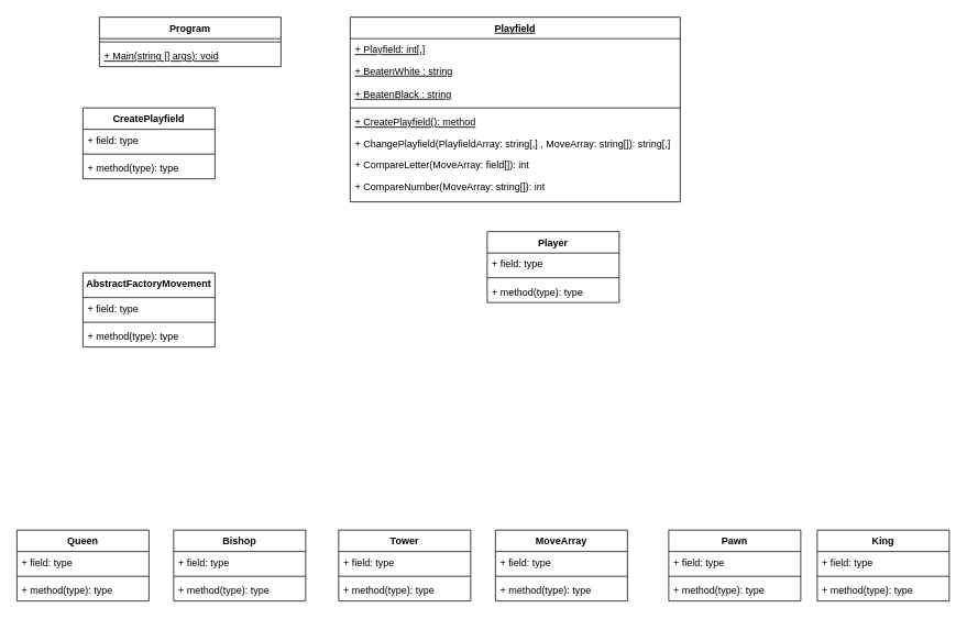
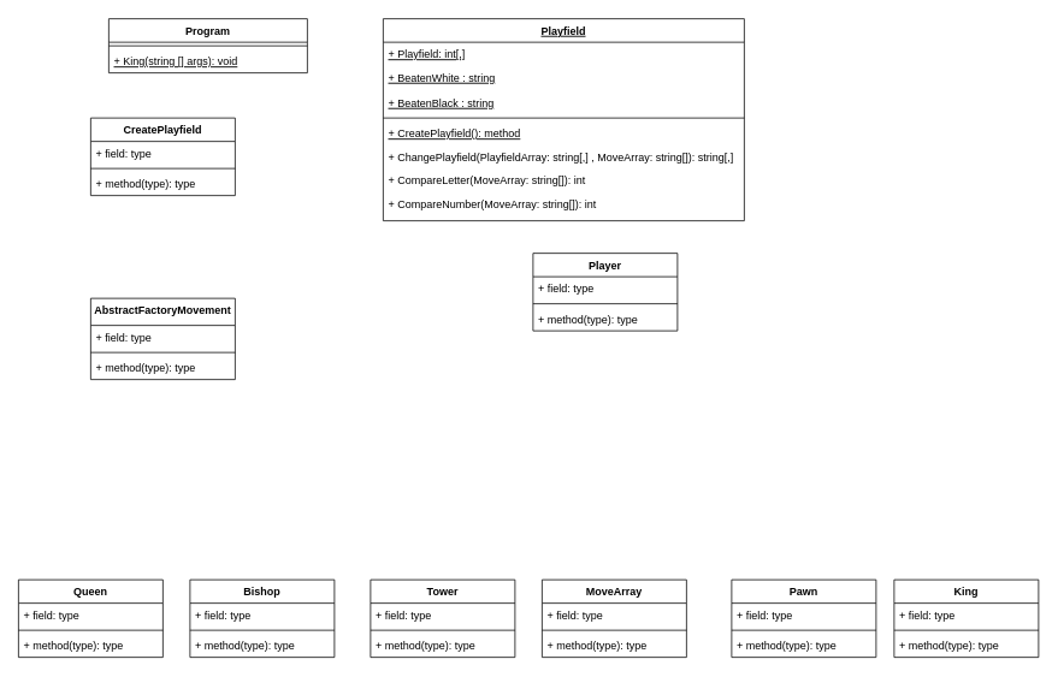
- <mxCell id="4" value="+ Main(string [] args): void" style="text;strokeColor=none;fillColor=none;align=left;verticalAlign=top;spacingLeft=4;spacingRight=4;overflow=hidden;rotatable=0;points=[[0,0.5],[1,0.5]];portConstraint=eastwest;fontStyle=4" parent="2" vertex="1"><mxGeometry y="34" width="220" height="26" as="geometry" /></mxCell>
+ <mxCell id="4" value="+ King(string [] args): void" style="text;strokeColor=none;fillColor=none;align=left;verticalAlign=top;spacingLeft=4;spacingRight=4;overflow=hidden;rotatable=0;points=[[0,0.5],[1,0.5]];portConstraint=eastwest;fontStyle=4" parent="2" vertex="1"><mxGeometry y="34" width="220" height="26" as="geometry" /></mxCell>
- <mxCell id="12" value="+ CompareLetter(MoveArray: field[]): int" style="text;strokeColor=none;fillColor=none;align=left;verticalAlign=top;spacingLeft=4;spacingRight=4;overflow=hidden;rotatable=0;points=[[0,0.5],[1,0.5]];portConstraint=eastwest;" vertex="1" parent="5"><mxGeometry y="166" width="400" height="26" as="geometry" /></mxCell>
+ <mxCell id="12" value="+ CompareLetter(MoveArray: string[]): int" style="text;strokeColor=none;fillColor=none;align=left;verticalAlign=top;spacingLeft=4;spacingRight=4;overflow=hidden;rotatable=0;points=[[0,0.5],[1,0.5]];portConstraint=eastwest;" vertex="1" parent="5"><mxGeometry y="166" width="400" height="26" as="geometry" /></mxCell>
